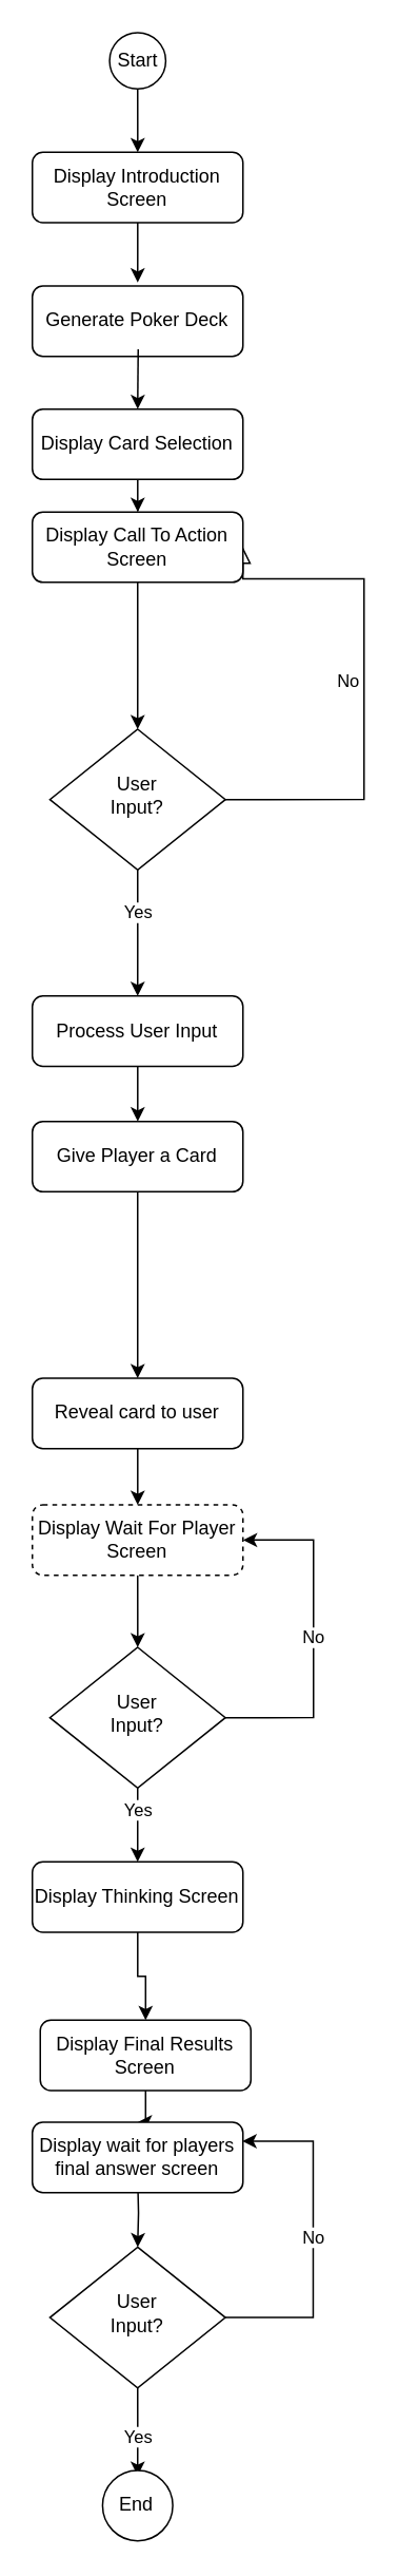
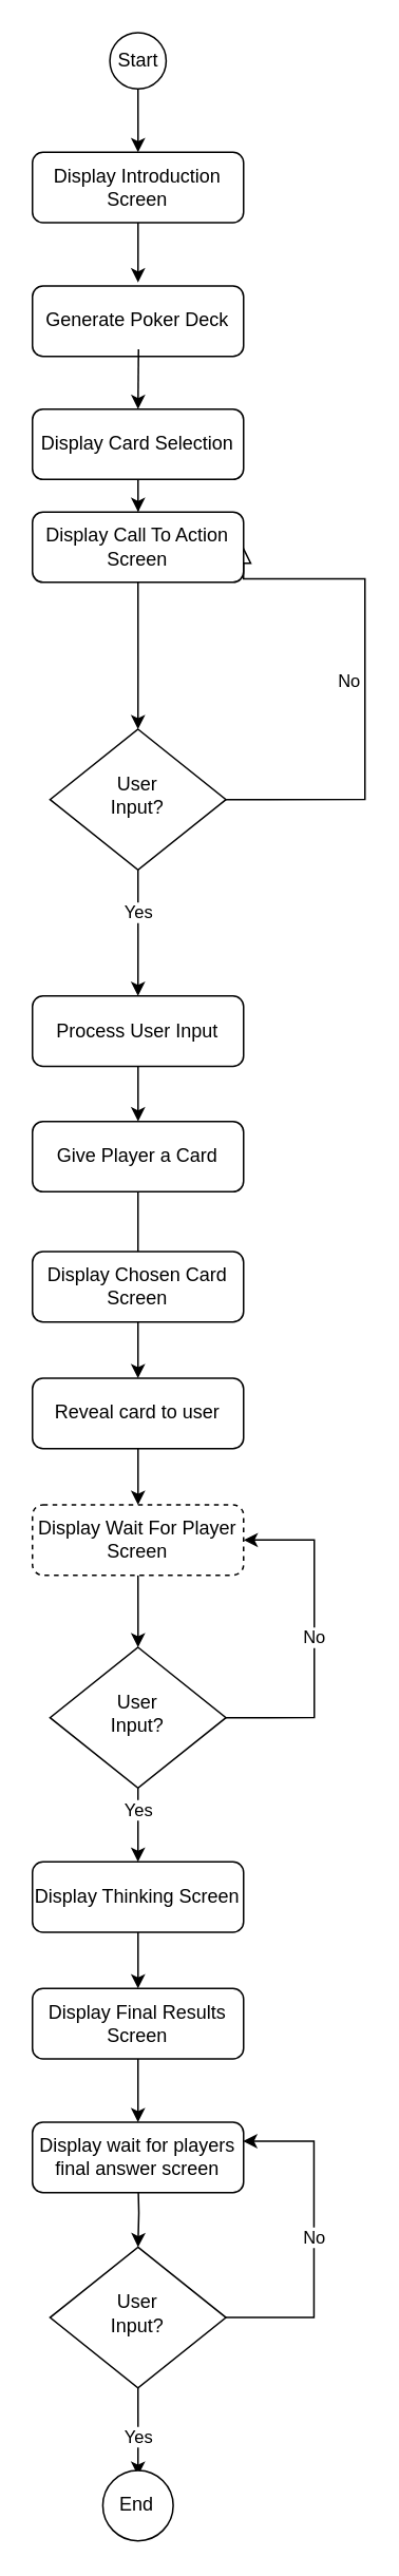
+ <mxCell id="34" value="Display Chosen Card Screen" style="rounded=1;whiteSpace=wrap;html=1;fontSize=12;glass=0;strokeWidth=1;shadow=0;" parent="1" vertex="1"><mxGeometry x="20" y="790.001" width="133.335" height="44.444" as="geometry" /></mxCell>
- <mxCell id="37" value="Display Final Results Screen" style="rounded=1;whiteSpace=wrap;html=1;fontSize=12;glass=0;strokeWidth=1;shadow=0;" parent="1" vertex="1"><mxGeometry x="25" y="1275.554" width="133.335" height="44.444" as="geometry" /></mxCell>
+ <mxCell id="37" value="Display Final Results Screen" style="rounded=1;whiteSpace=wrap;html=1;fontSize=12;glass=0;strokeWidth=1;shadow=0;" parent="1" vertex="1"><mxGeometry x="20" y="1255.554" width="133.335" height="44.444" as="geometry" /></mxCell>
